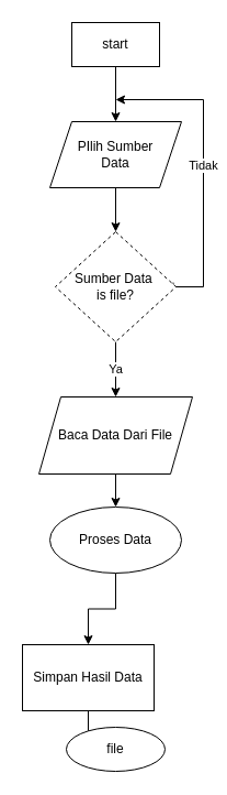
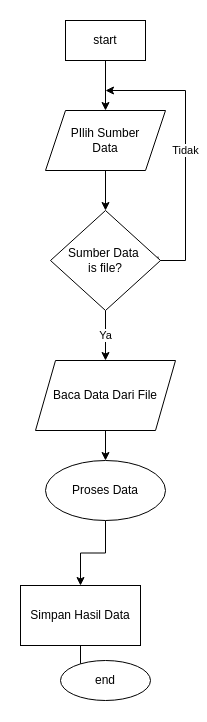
- <mxCell id="8" value="Sumber Data&amp;nbsp;&lt;br&gt;is file?" style="rhombus;whiteSpace=wrap;html=1;dashed=1;" vertex="1" parent="1"><mxGeometry x="50" y="210" width="110" height="100" as="geometry" /></mxCell>
+ <mxCell id="8" value="Sumber Data&amp;nbsp;&lt;br&gt;is file?" style="rhombus;whiteSpace=wrap;html=1;" vertex="1" parent="1"><mxGeometry x="50" y="210" width="110" height="100" as="geometry" /></mxCell>
- <mxCell id="15" value="file" style="ellipse;whiteSpace=wrap;html=1;" vertex="1" parent="1"><mxGeometry x="60" y="660" width="90" height="40" as="geometry" /></mxCell>
+ <mxCell id="15" value="end" style="ellipse;whiteSpace=wrap;html=1;" vertex="1" parent="1"><mxGeometry x="60" y="660" width="90" height="40" as="geometry" /></mxCell>
